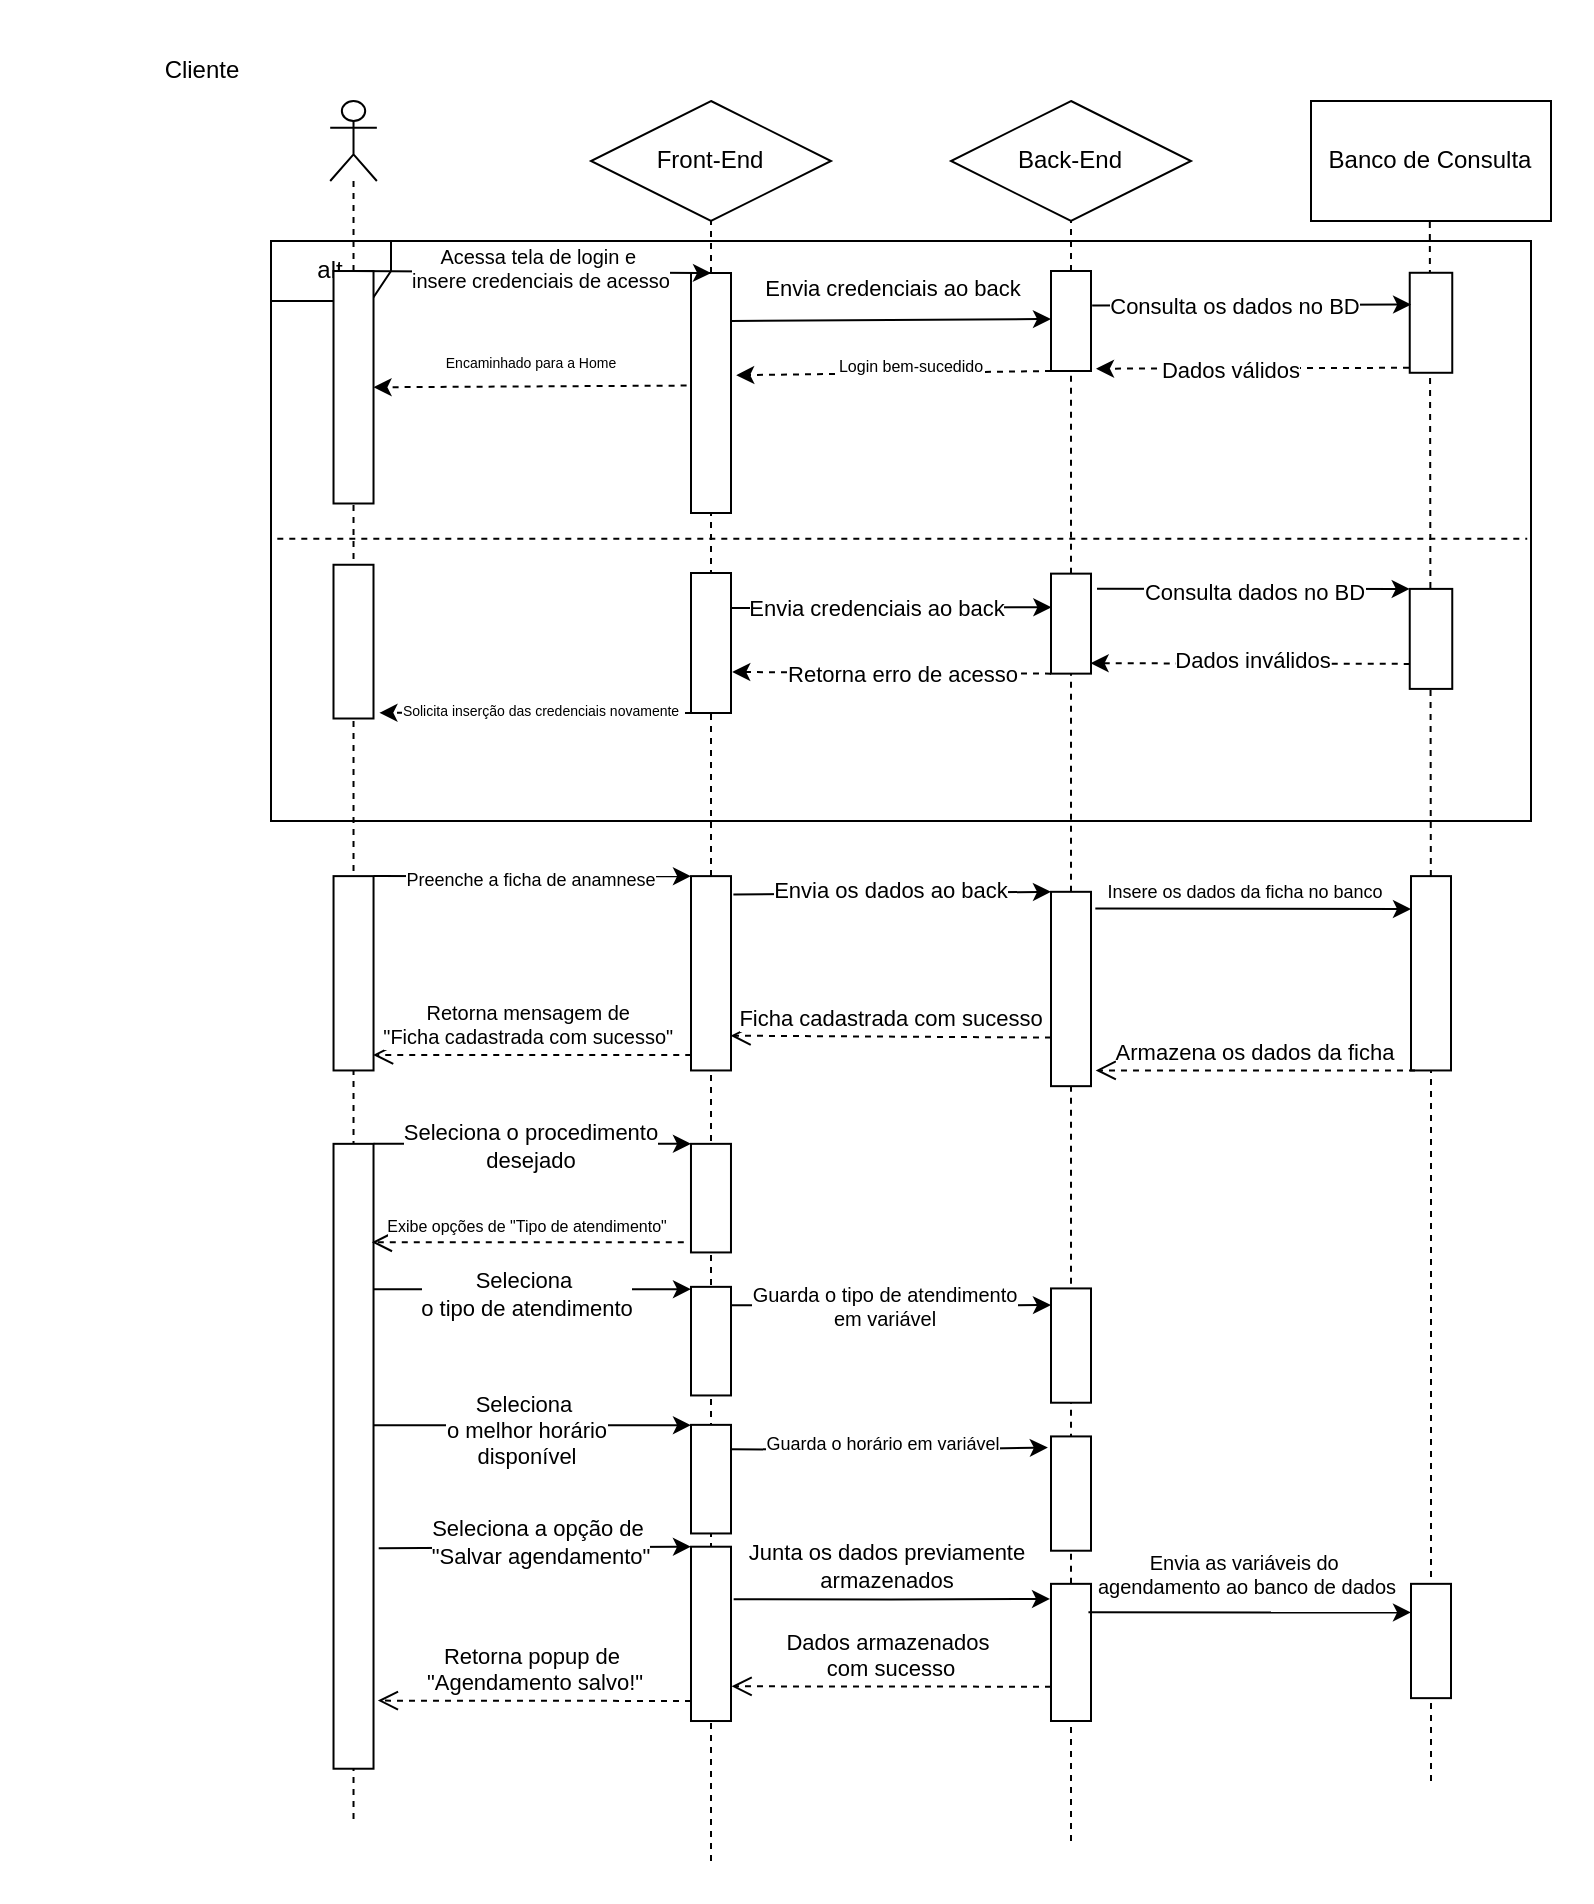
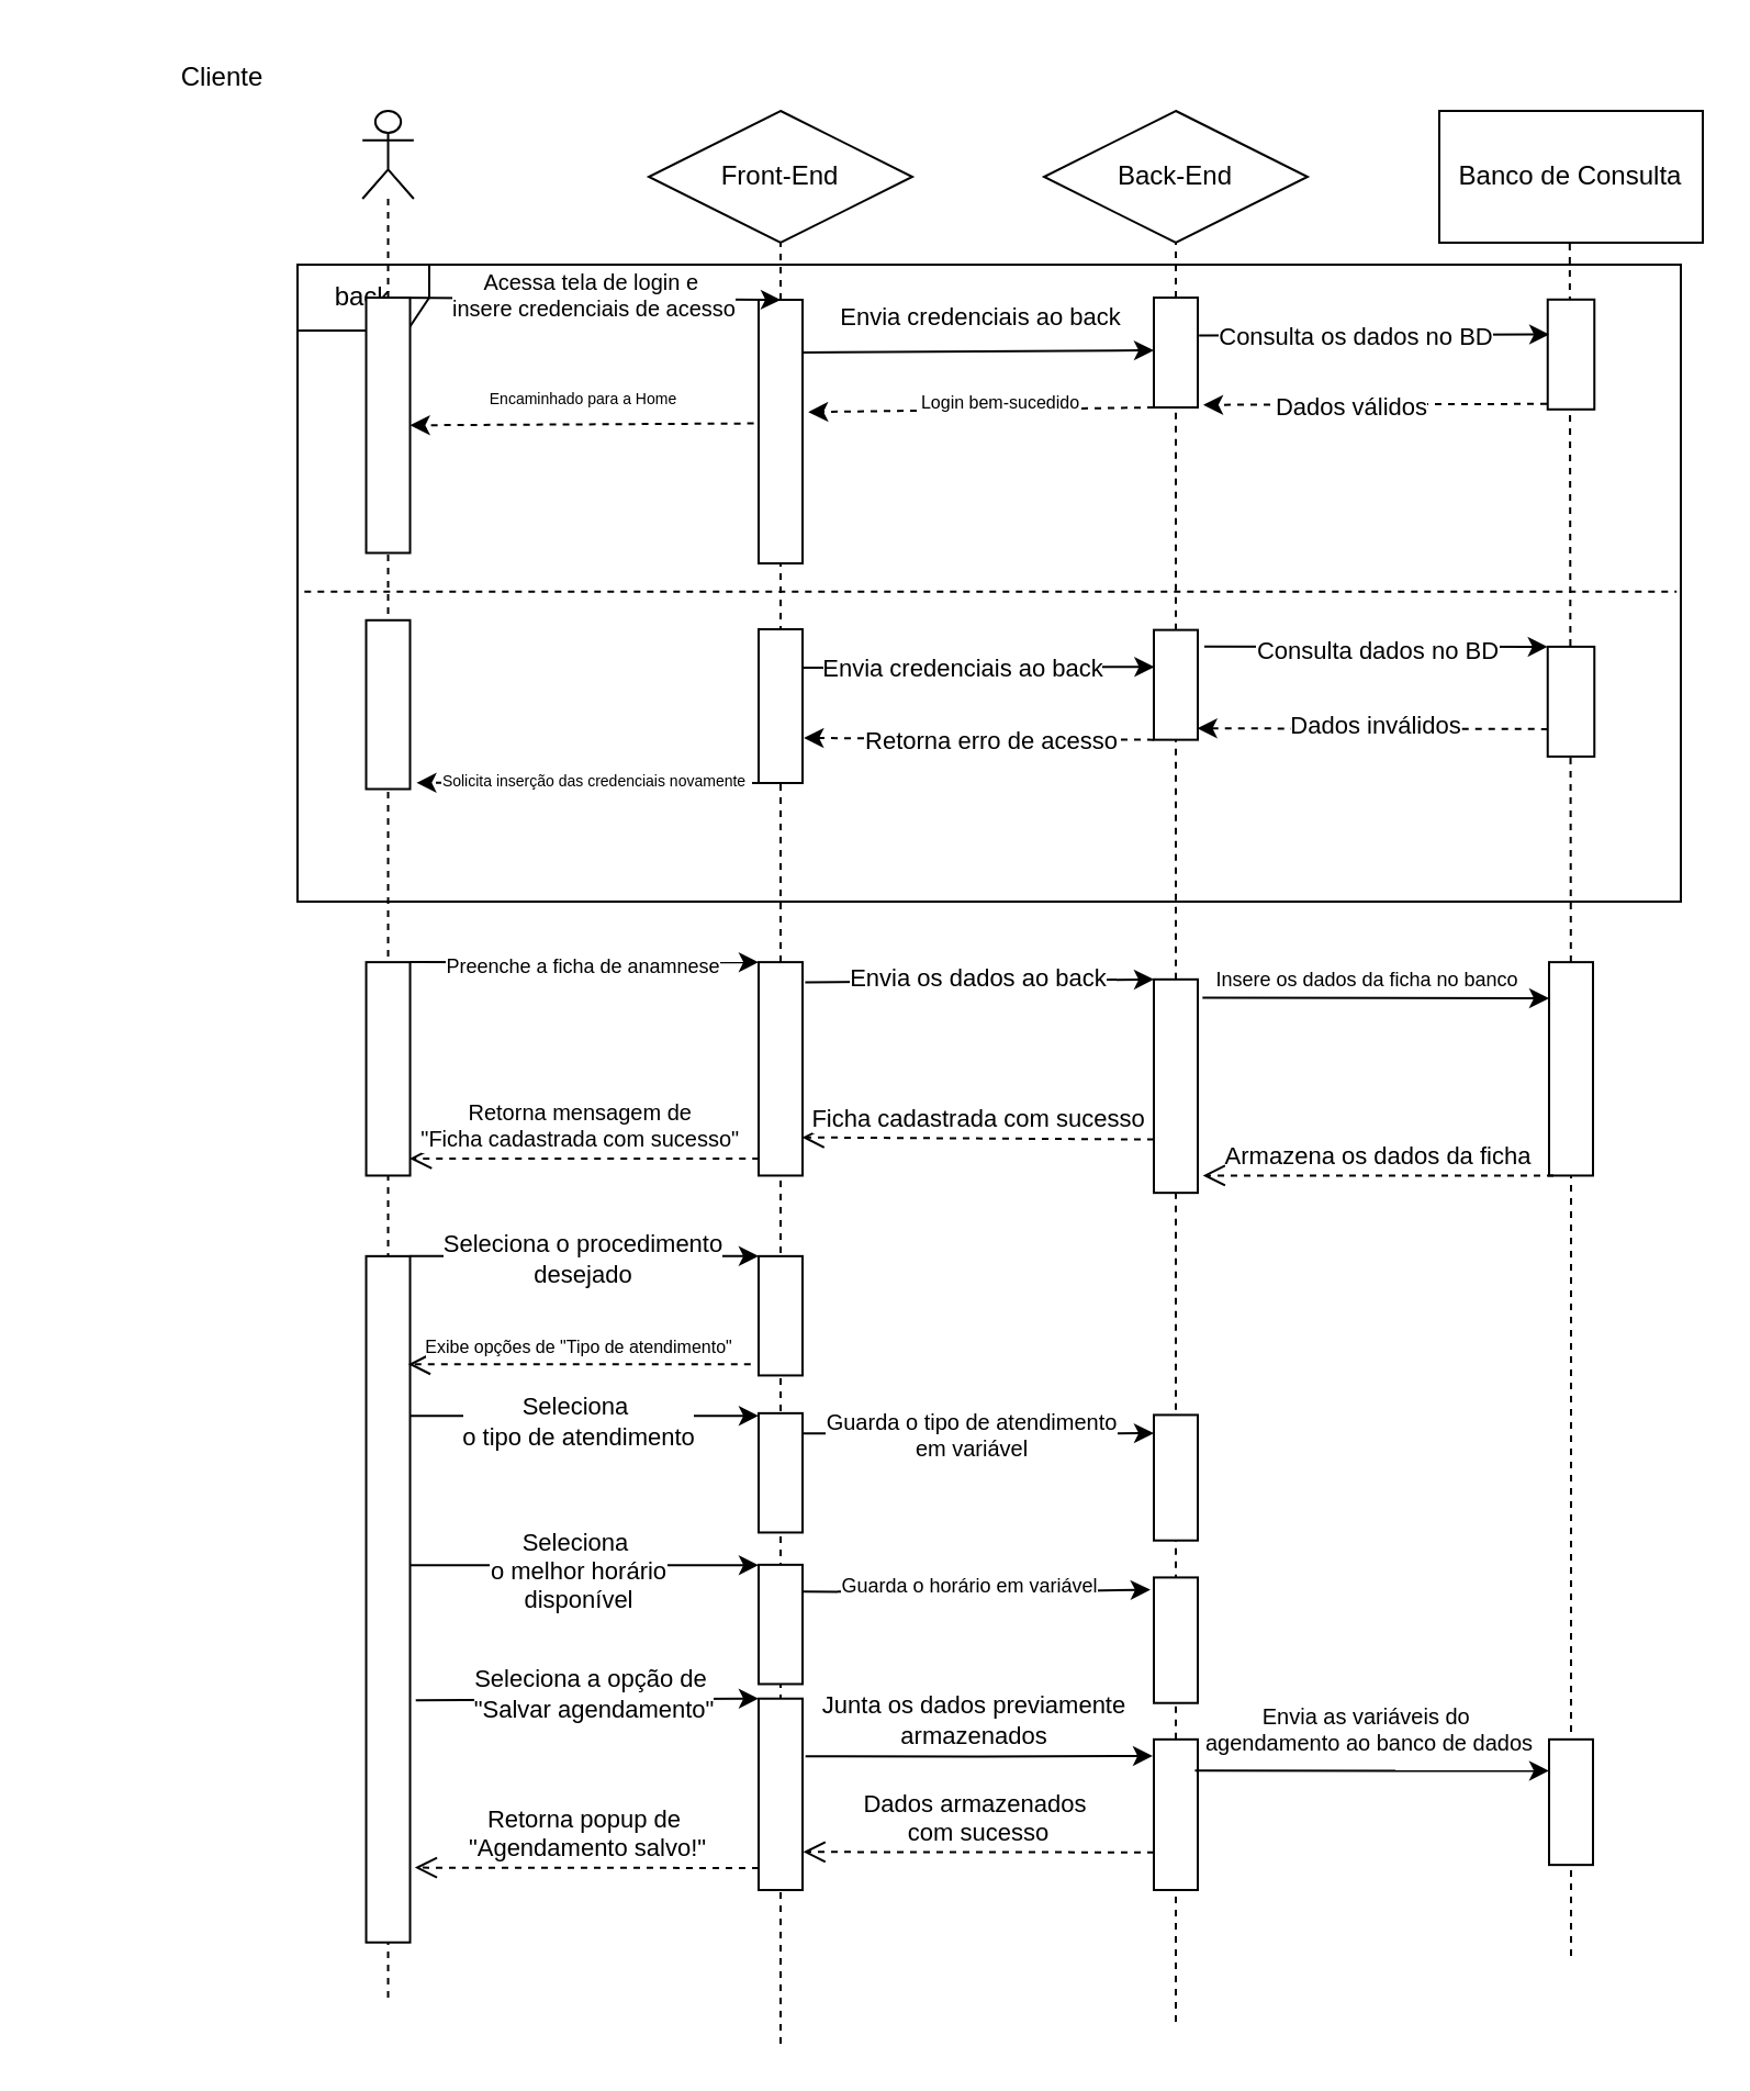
- <mxCell id="2" value="alt" style="shape=umlFrame;whiteSpace=wrap;html=1;pointerEvents=0;" parent="1" vertex="1"><mxGeometry x="135" y="120" width="630" height="290" as="geometry" /></mxCell>
+ <mxCell id="2" value="back" style="shape=umlFrame;whiteSpace=wrap;html=1;pointerEvents=0;" parent="1" vertex="1"><mxGeometry x="135" y="120" width="630" height="290" as="geometry" /></mxCell>
